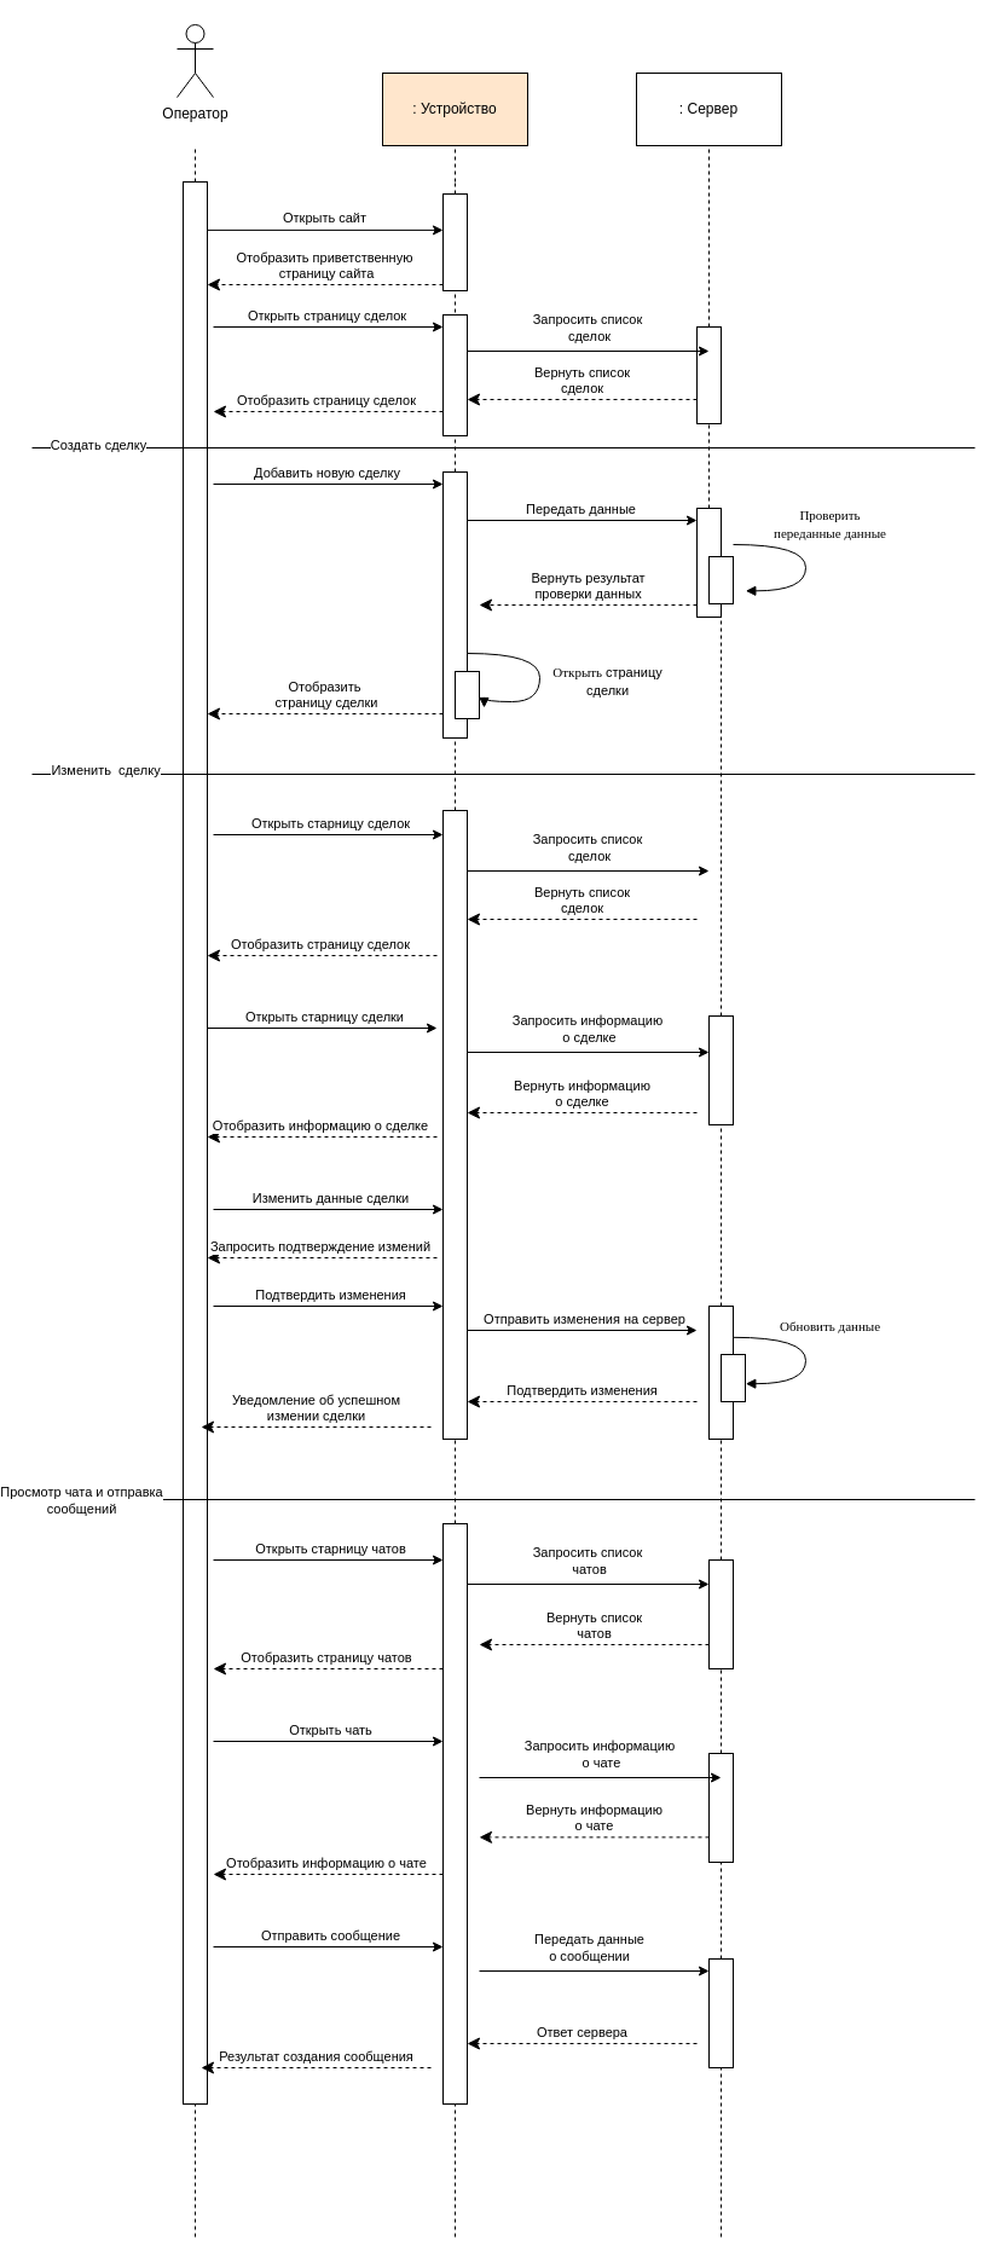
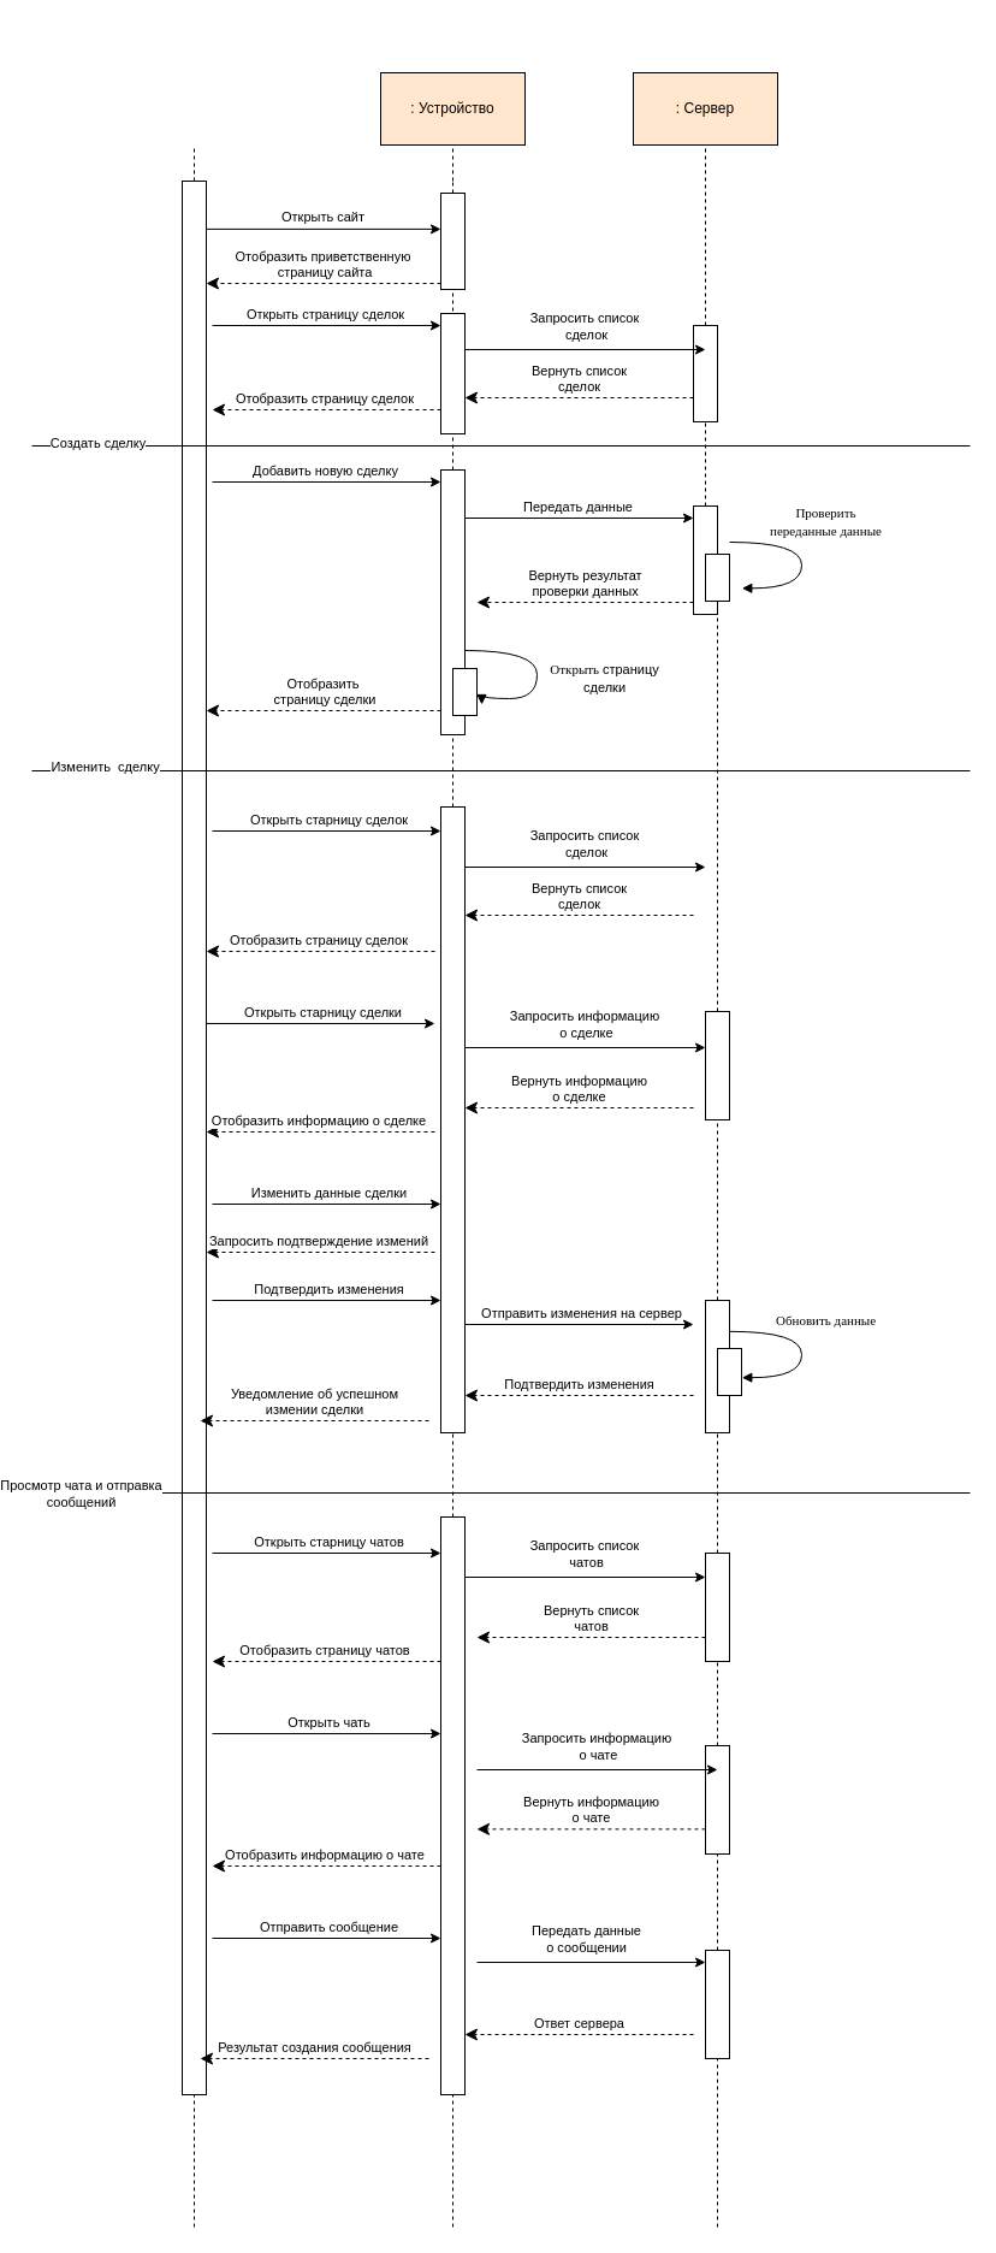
- <mxCell id="8" value="Оператор" style="shape=umlActor;verticalLabelPosition=bottom;verticalAlign=top;html=1;outlineConnect=0;" vertex="1" parent="1"><mxGeometry x="140" y="20" width="30" height="60" as="geometry" /></mxCell>
- <mxCell id="12" value=": Сервер" style="rounded=0;whiteSpace=wrap;html=1;" vertex="1" parent="1"><mxGeometry x="520" y="60" width="120" height="60" as="geometry" /></mxCell>
+ <mxCell id="12" value=": Сервер" style="rounded=0;whiteSpace=wrap;html=1;fillColor=#ffe6cc;" vertex="1" parent="1"><mxGeometry x="520" y="60" width="120" height="60" as="geometry" /></mxCell>
